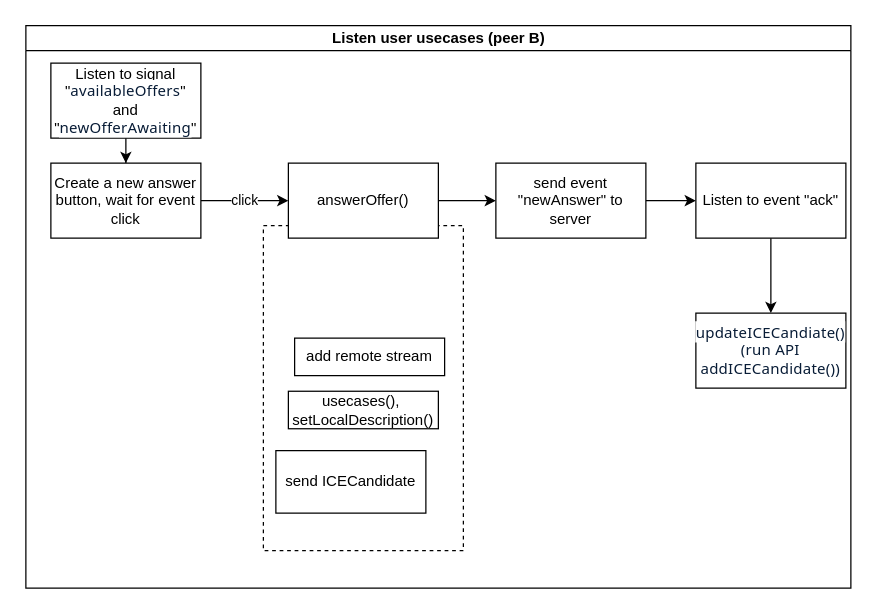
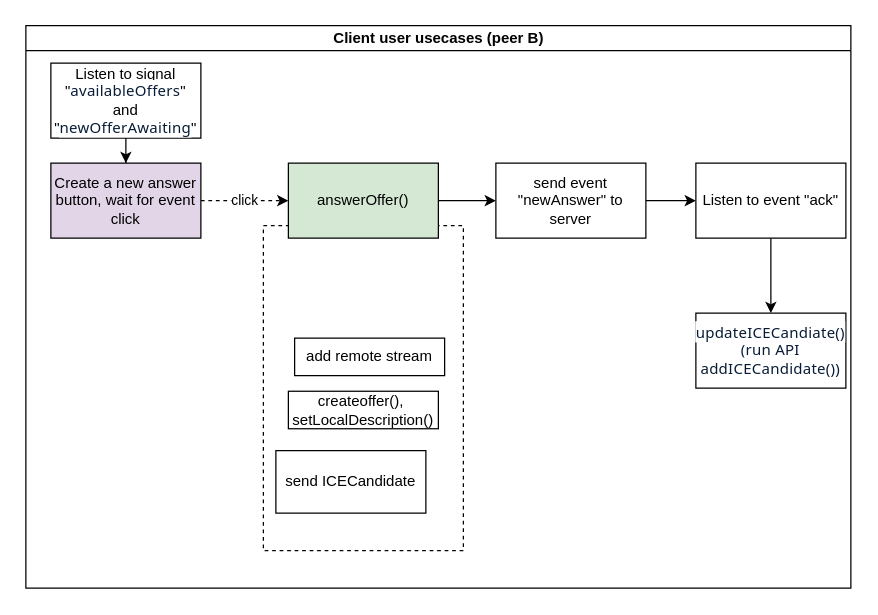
- <mxCell id="2" value="Listen user usecases (peer B)" style="swimlane;html=1;startSize=20;horizontal=1;containerType=tree;glass=0;" parent="1" vertex="1"><mxGeometry x="20" y="20" width="660" height="450" as="geometry" /></mxCell>
+ <mxCell id="2" value="Client user usecases (peer B)" style="swimlane;html=1;startSize=20;horizontal=1;containerType=tree;glass=0;" parent="1" vertex="1"><mxGeometry x="20" y="20" width="660" height="450" as="geometry" /></mxCell>
- <mxCell id="8" value="Create a new answer button, wait for event click" style="rounded=0;whiteSpace=wrap;html=1;" parent="2" vertex="1"><mxGeometry x="20" y="110" width="120" height="60" as="geometry" /></mxCell>
+ <mxCell id="8" value="Create a new answer button, wait for event click" style="rounded=0;whiteSpace=wrap;html=1;fillColor=#e1d5e7;" parent="2" vertex="1"><mxGeometry x="20" y="110" width="120" height="60" as="geometry" /></mxCell>
- <mxCell id="7" value="click" style="edgeStyle=orthogonalEdgeStyle;rounded=0;orthogonalLoop=1;jettySize=auto;html=1;entryX=0;entryY=0.5;entryDx=0;entryDy=0;" edge="1" parent="2" source="8" target="10"><mxGeometry relative="1" as="geometry" /></mxCell>
+ <mxCell id="7" value="click" style="edgeStyle=orthogonalEdgeStyle;rounded=0;orthogonalLoop=1;jettySize=auto;html=1;entryX=0;entryY=0.5;entryDx=0;entryDy=0;dashed=1;" edge="1" parent="2" source="8" target="10"><mxGeometry relative="1" as="geometry" /></mxCell>
- <mxCell id="10" value="answerOffer()" style="rounded=0;whiteSpace=wrap;html=1;" vertex="1" parent="2"><mxGeometry x="210" y="110" width="120" height="60" as="geometry" /></mxCell>
+ <mxCell id="10" value="answerOffer()" style="rounded=0;whiteSpace=wrap;html=1;fillColor=#d5e8d4;" vertex="1" parent="2"><mxGeometry x="210" y="110" width="120" height="60" as="geometry" /></mxCell>
- <mxCell id="4" value="usecases(),&amp;nbsp;&lt;br&gt;setLocalDescription()" style="rounded=0;whiteSpace=wrap;html=1;" vertex="1" parent="2"><mxGeometry x="210" y="292.5" width="120" height="30" as="geometry" /></mxCell>
+ <mxCell id="4" value="createoffer(),&amp;nbsp;&lt;br&gt;setLocalDescription()" style="rounded=0;whiteSpace=wrap;html=1;" vertex="1" parent="2"><mxGeometry x="210" y="292.5" width="120" height="30" as="geometry" /></mxCell>
